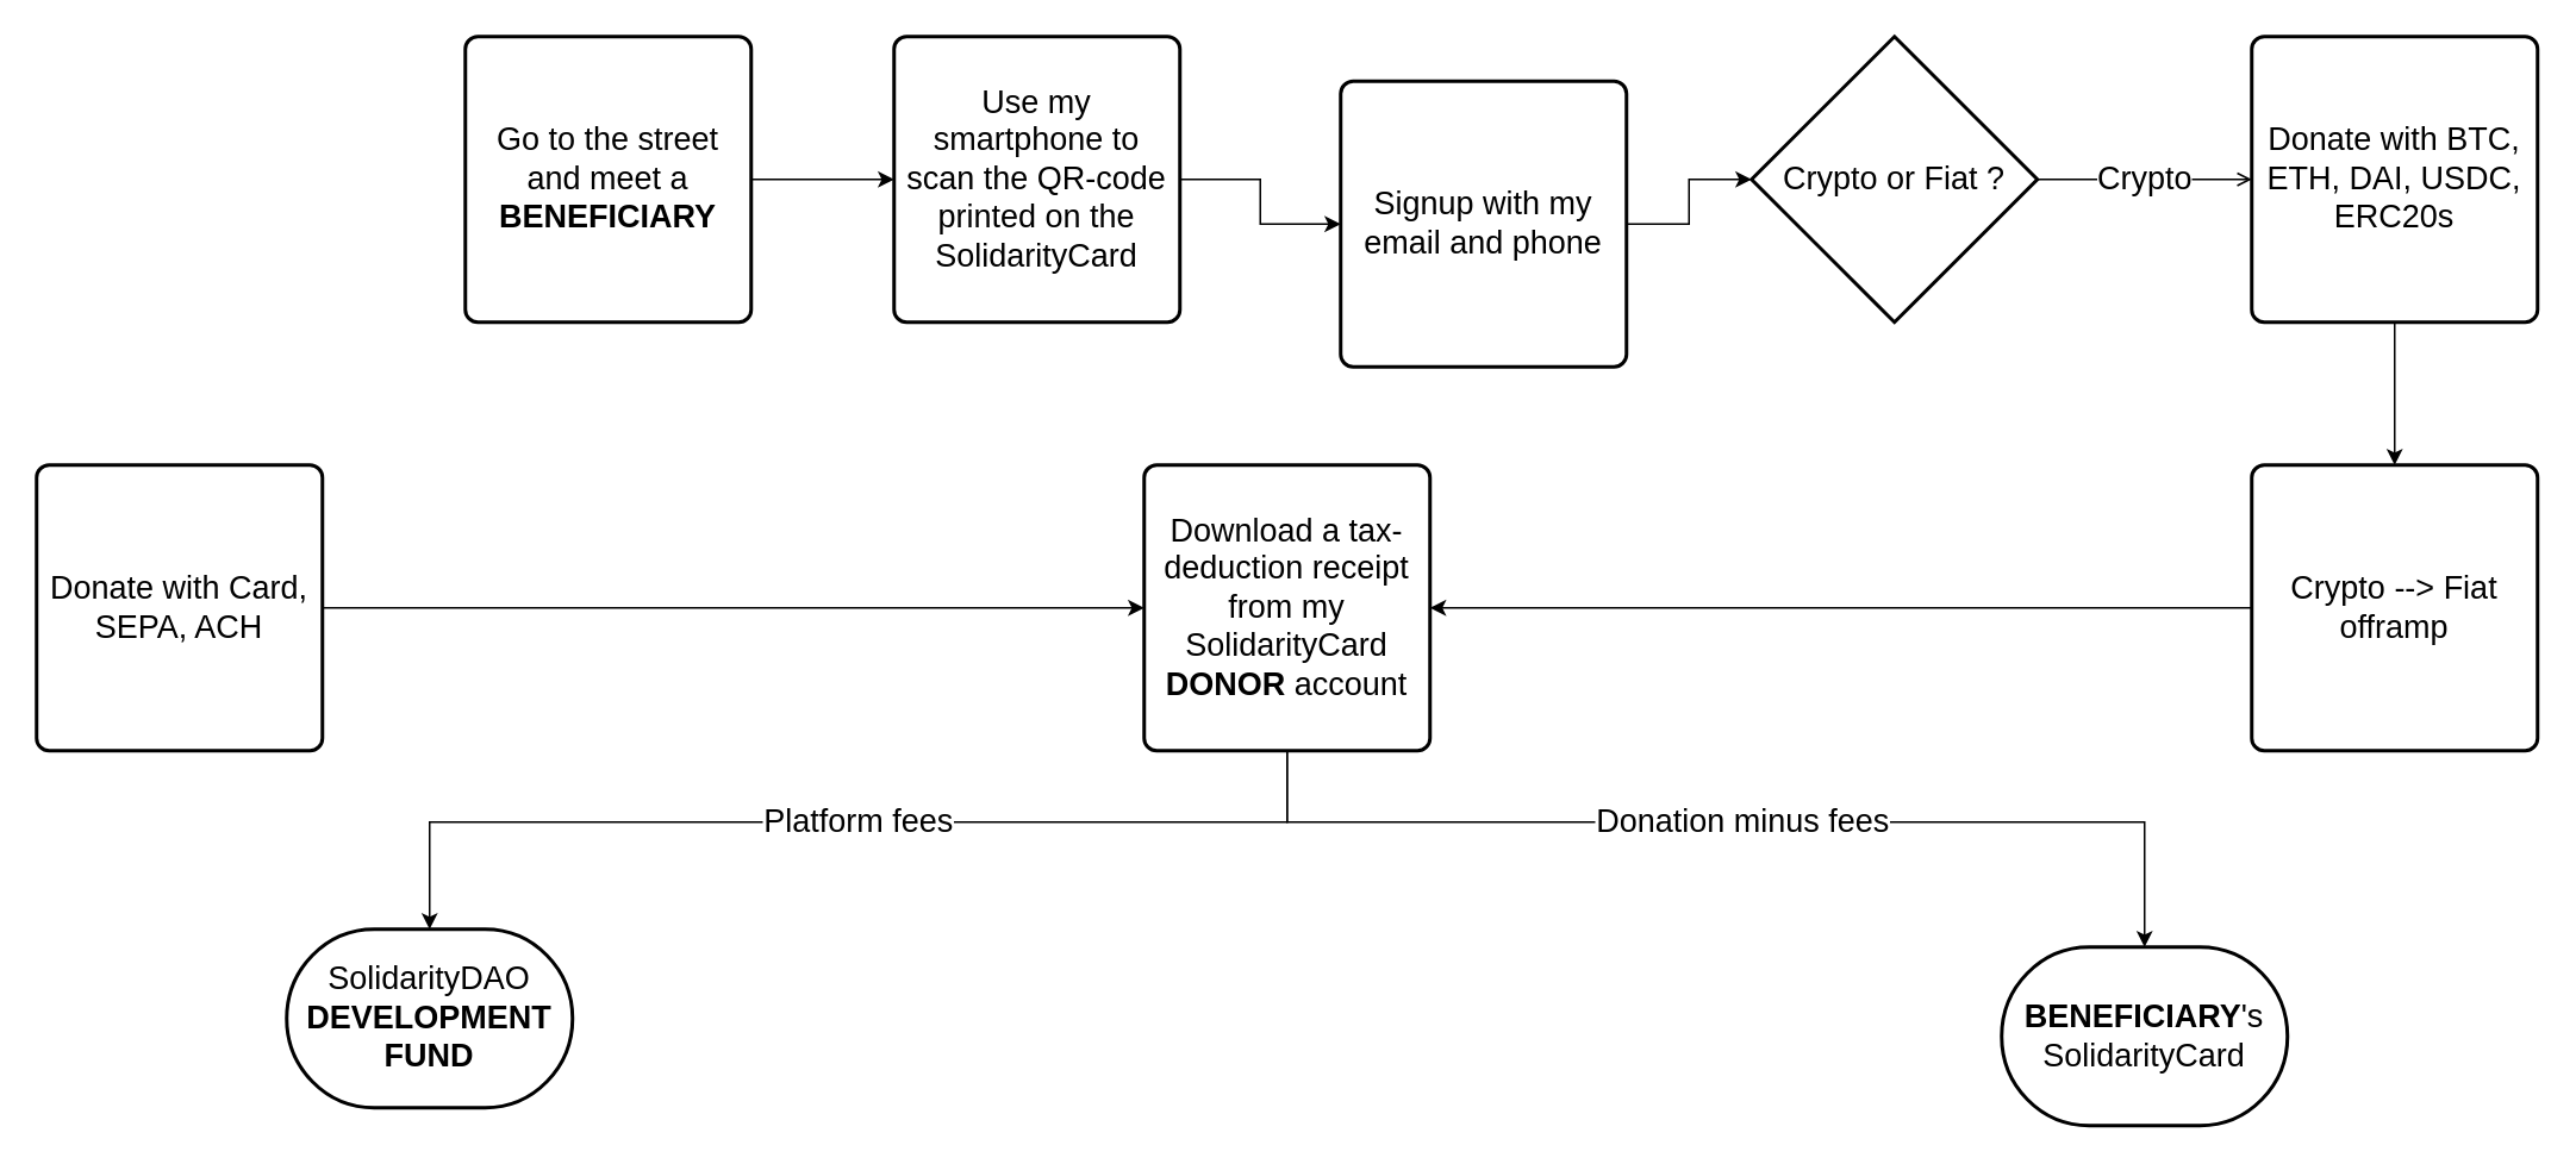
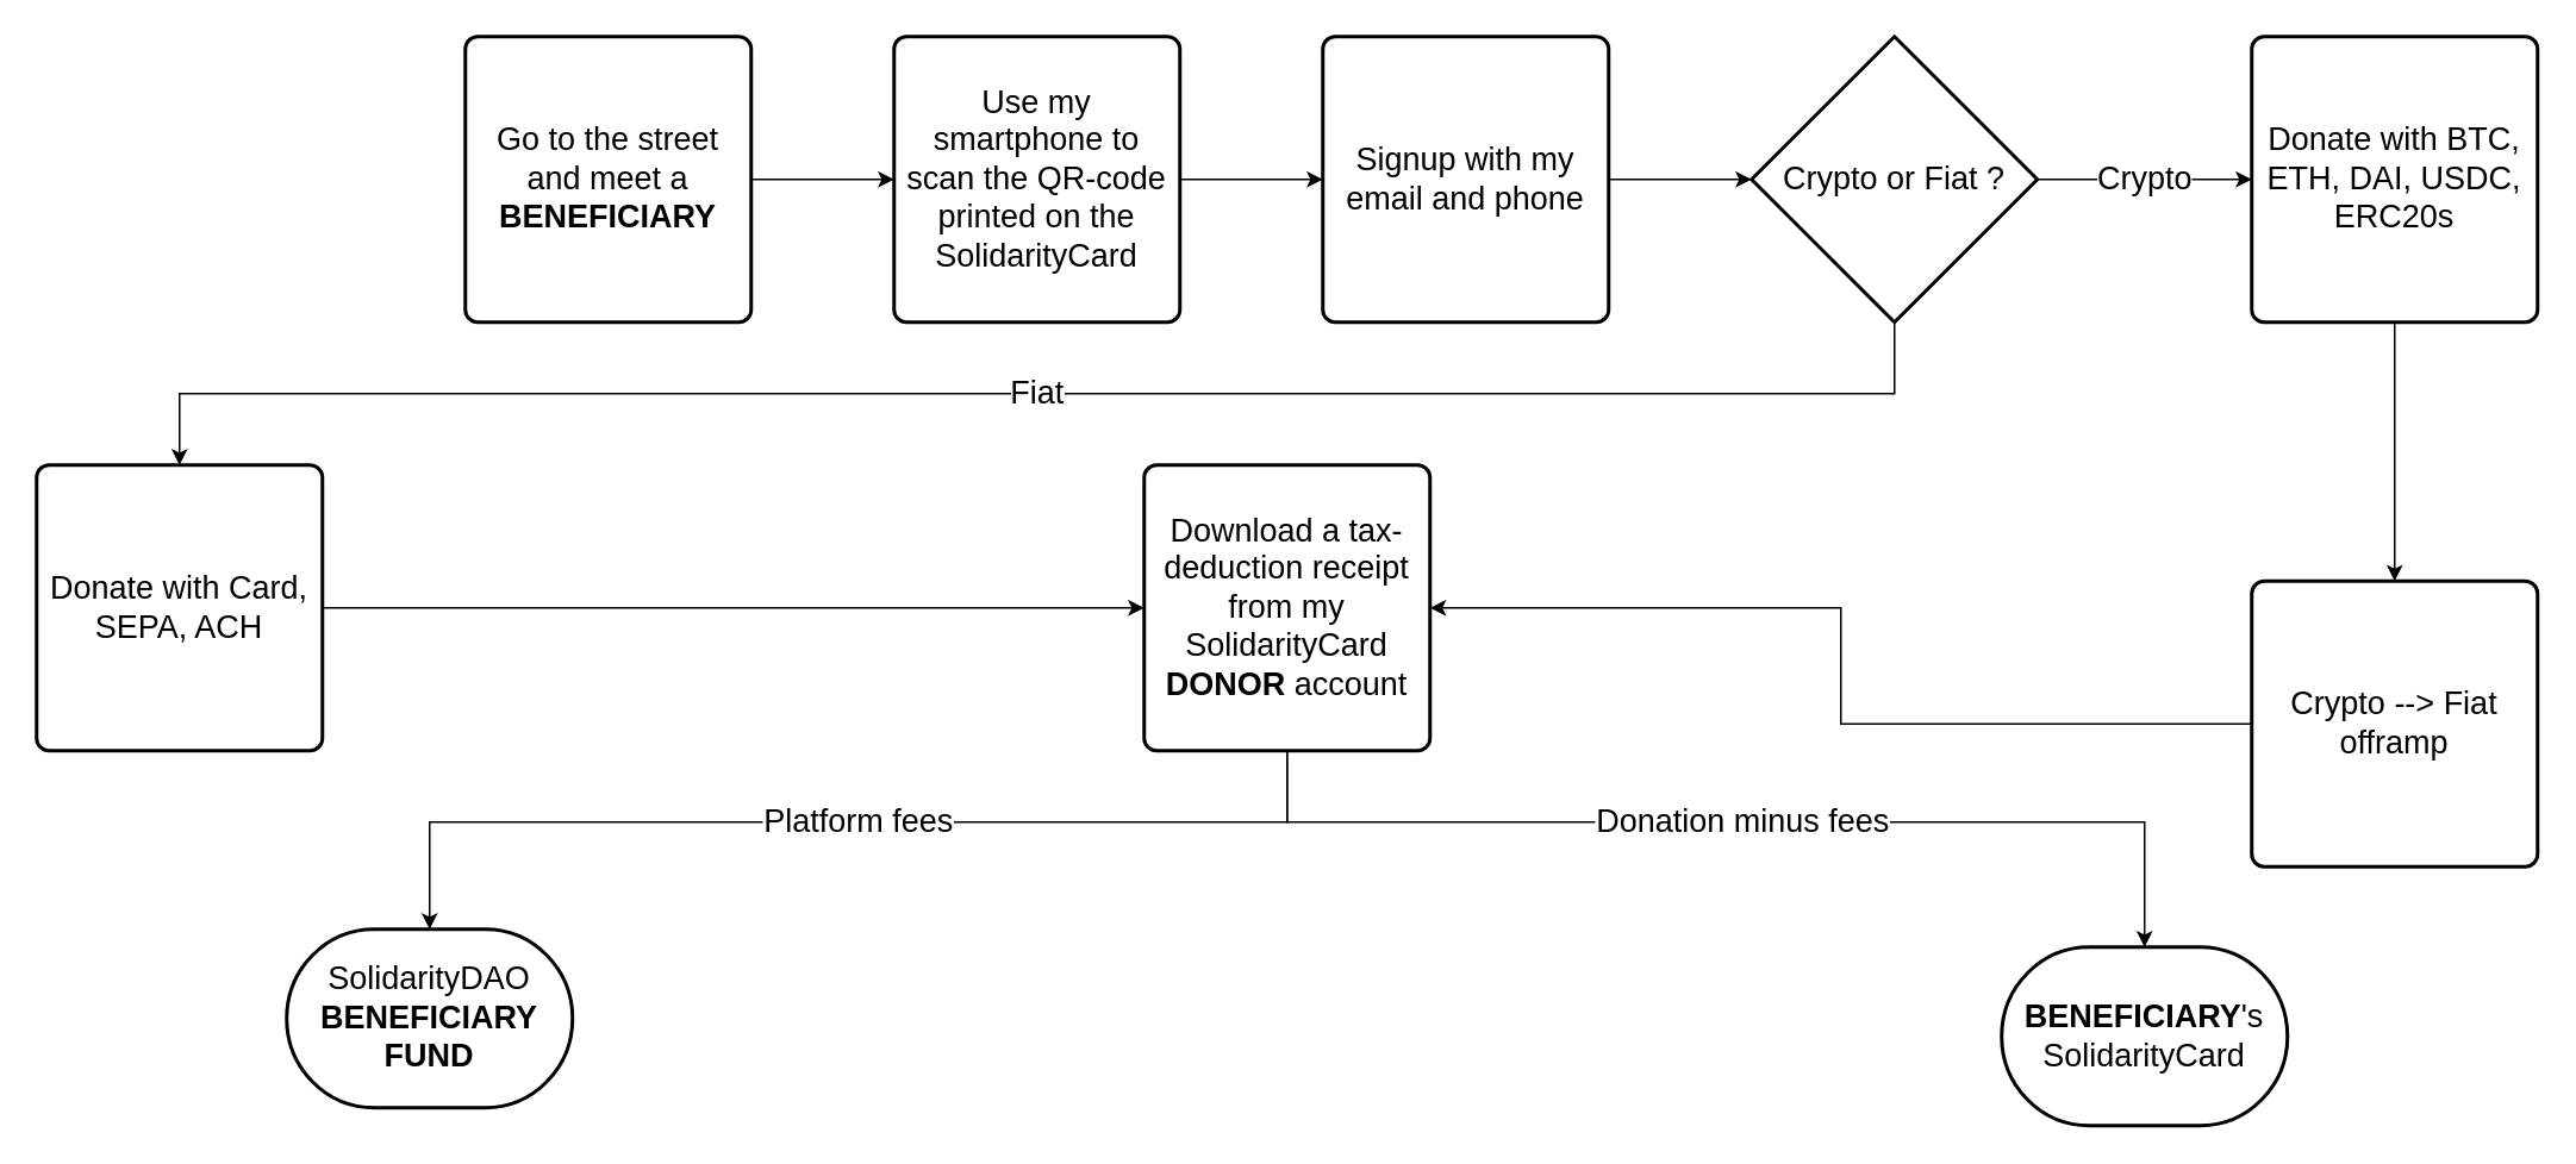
- <mxCell id="8" value="Crypto" style="edgeStyle=orthogonalEdgeStyle;rounded=0;orthogonalLoop=1;jettySize=auto;html=1;exitX=1;exitY=0.5;exitDx=0;exitDy=0;exitPerimeter=0;entryX=0;entryY=0.5;entryDx=0;entryDy=0;fontSize=18;endArrow=open;" parent="1" source="10" target="12" edge="1"><mxGeometry relative="1" as="geometry" /></mxCell>
+ <mxCell id="8" value="Crypto" style="edgeStyle=orthogonalEdgeStyle;rounded=0;orthogonalLoop=1;jettySize=auto;html=1;exitX=1;exitY=0.5;exitDx=0;exitDy=0;exitPerimeter=0;entryX=0;entryY=0.5;entryDx=0;entryDy=0;fontSize=18;" parent="1" source="10" target="12" edge="1"><mxGeometry relative="1" as="geometry" /></mxCell>
- <mxCell id="7" value="Signup with my email and phone" style="rounded=1;whiteSpace=wrap;html=1;absoluteArcSize=1;arcSize=14;strokeWidth=2;shadow=0;fontFamily=Helvetica;fontSize=18;" parent="1" vertex="1"><mxGeometry x="750" y="45" width="160" height="160" as="geometry" /></mxCell>
+ <mxCell id="7" value="Signup with my email and phone" style="rounded=1;whiteSpace=wrap;html=1;absoluteArcSize=1;arcSize=14;strokeWidth=2;shadow=0;fontFamily=Helvetica;fontSize=18;" parent="1" vertex="1"><mxGeometry x="740" y="20" width="160" height="160" as="geometry" /></mxCell>
+ <mxCell id="9" value="Fiat" style="edgeStyle=orthogonalEdgeStyle;rounded=0;orthogonalLoop=1;jettySize=auto;html=1;exitX=0.5;exitY=1;exitDx=0;exitDy=0;exitPerimeter=0;entryX=0.5;entryY=0;entryDx=0;entryDy=0;fontSize=18;" parent="1" source="10" target="16" edge="1"><mxGeometry relative="1" as="geometry" /></mxCell>
- <mxCell id="14" value="Crypto --&amp;gt; Fiat offramp" style="rounded=1;whiteSpace=wrap;html=1;absoluteArcSize=1;arcSize=14;strokeWidth=2;shadow=0;fontFamily=Helvetica;fontSize=18;" parent="1" vertex="1"><mxGeometry x="1260" y="260" width="160" height="160" as="geometry" /></mxCell>
+ <mxCell id="14" value="Crypto --&amp;gt; Fiat offramp" style="rounded=1;whiteSpace=wrap;html=1;absoluteArcSize=1;arcSize=14;strokeWidth=2;shadow=0;fontFamily=Helvetica;fontSize=18;" parent="1" vertex="1"><mxGeometry x="1260" y="325" width="160" height="160" as="geometry" /></mxCell>
- <mxCell id="21" value="SolidarityDAO &lt;b&gt;DEVELOPMENT FUND&lt;/b&gt;" style="strokeWidth=2;html=1;shape=mxgraph.flowchart.terminator;whiteSpace=wrap;fontSize=18;" vertex="1" parent="1"><mxGeometry x="160" y="520" width="160" height="100" as="geometry" /></mxCell>
+ <mxCell id="21" value="SolidarityDAO &lt;b&gt;BENEFICIARY FUND&lt;/b&gt;" style="strokeWidth=2;html=1;shape=mxgraph.flowchart.terminator;whiteSpace=wrap;fontSize=18;" vertex="1" parent="1"><mxGeometry x="160" y="520" width="160" height="100" as="geometry" /></mxCell>
